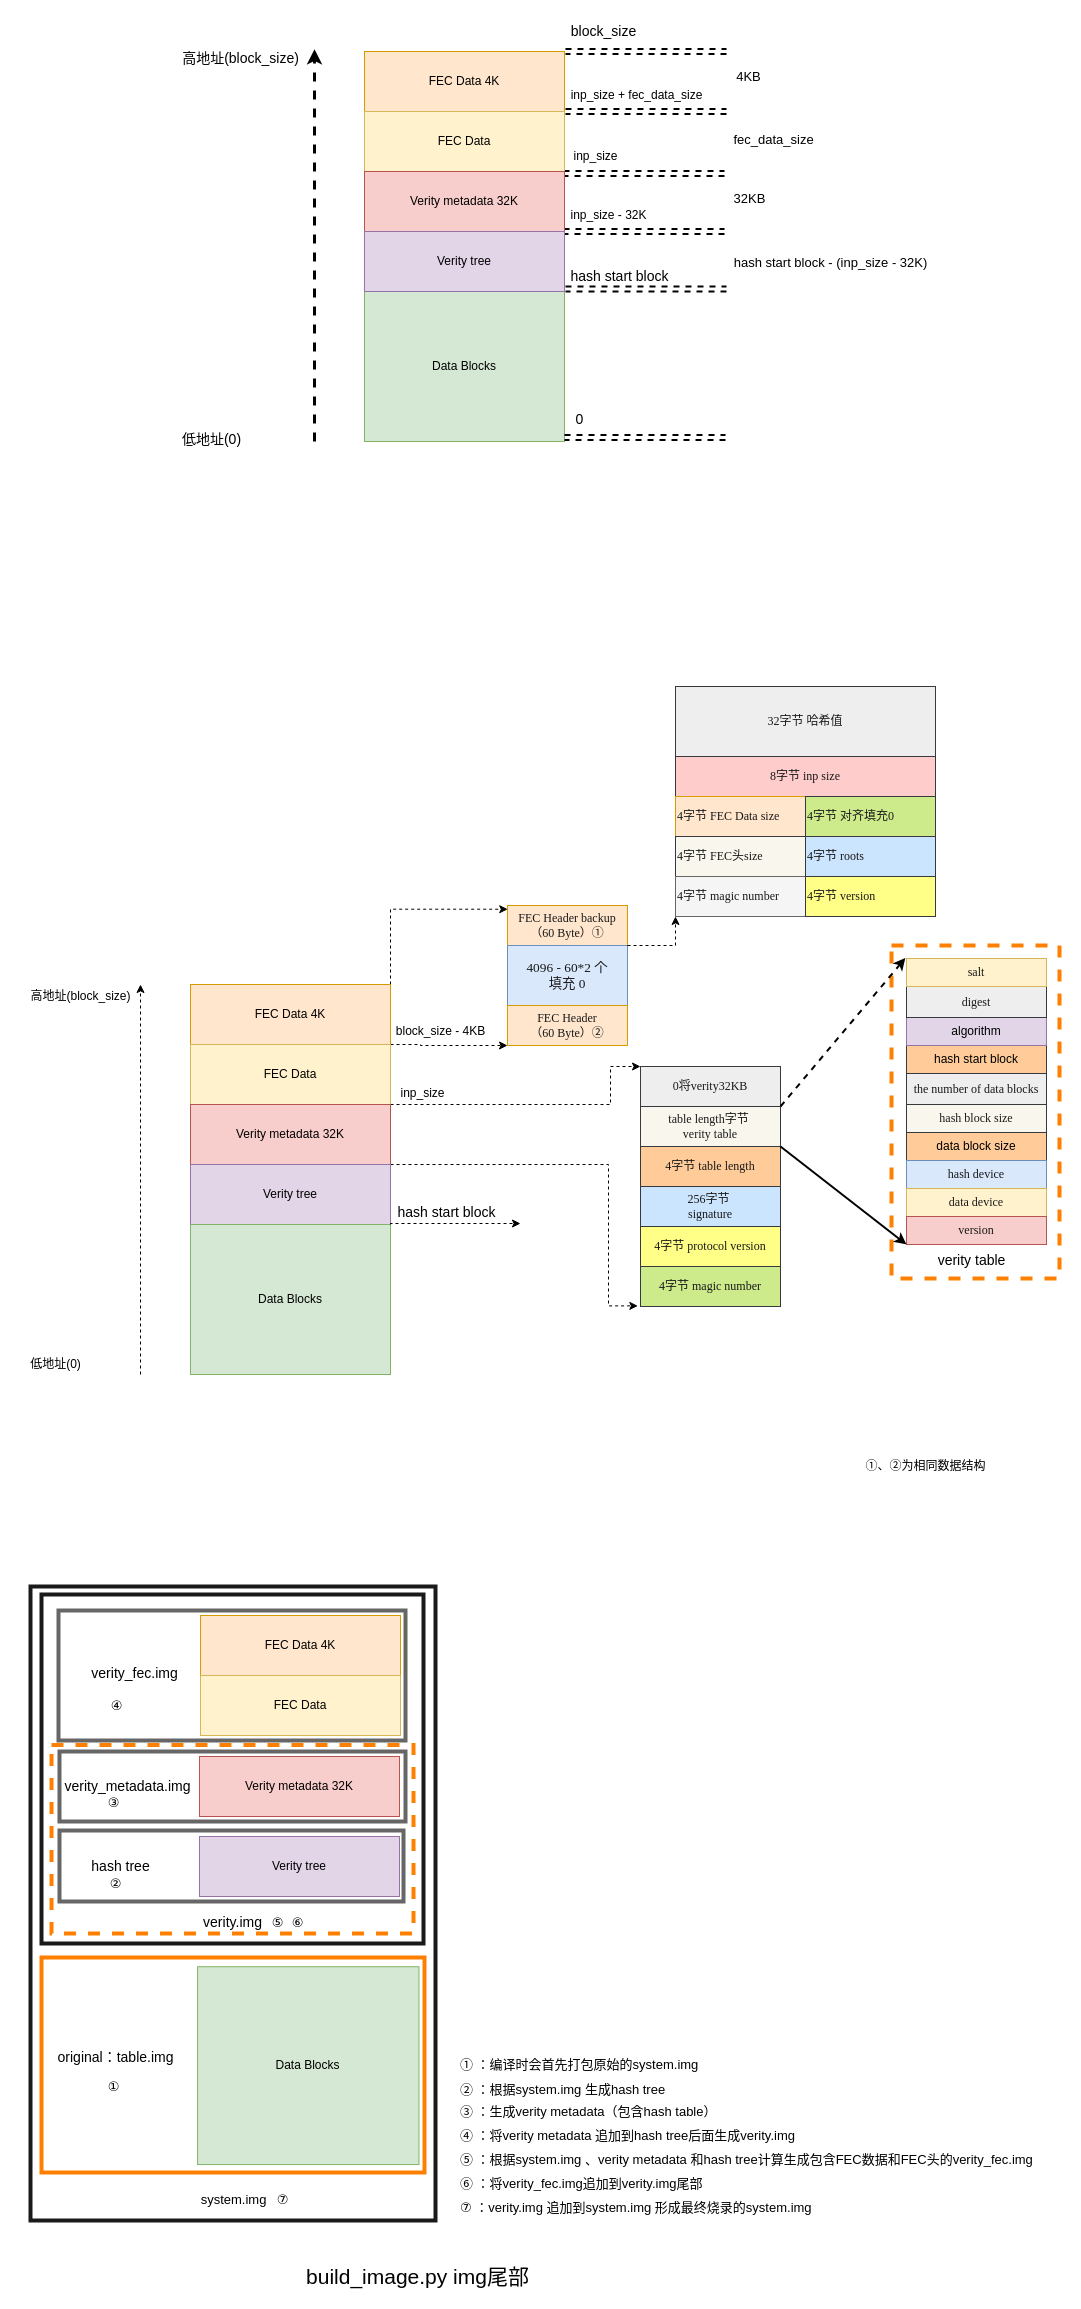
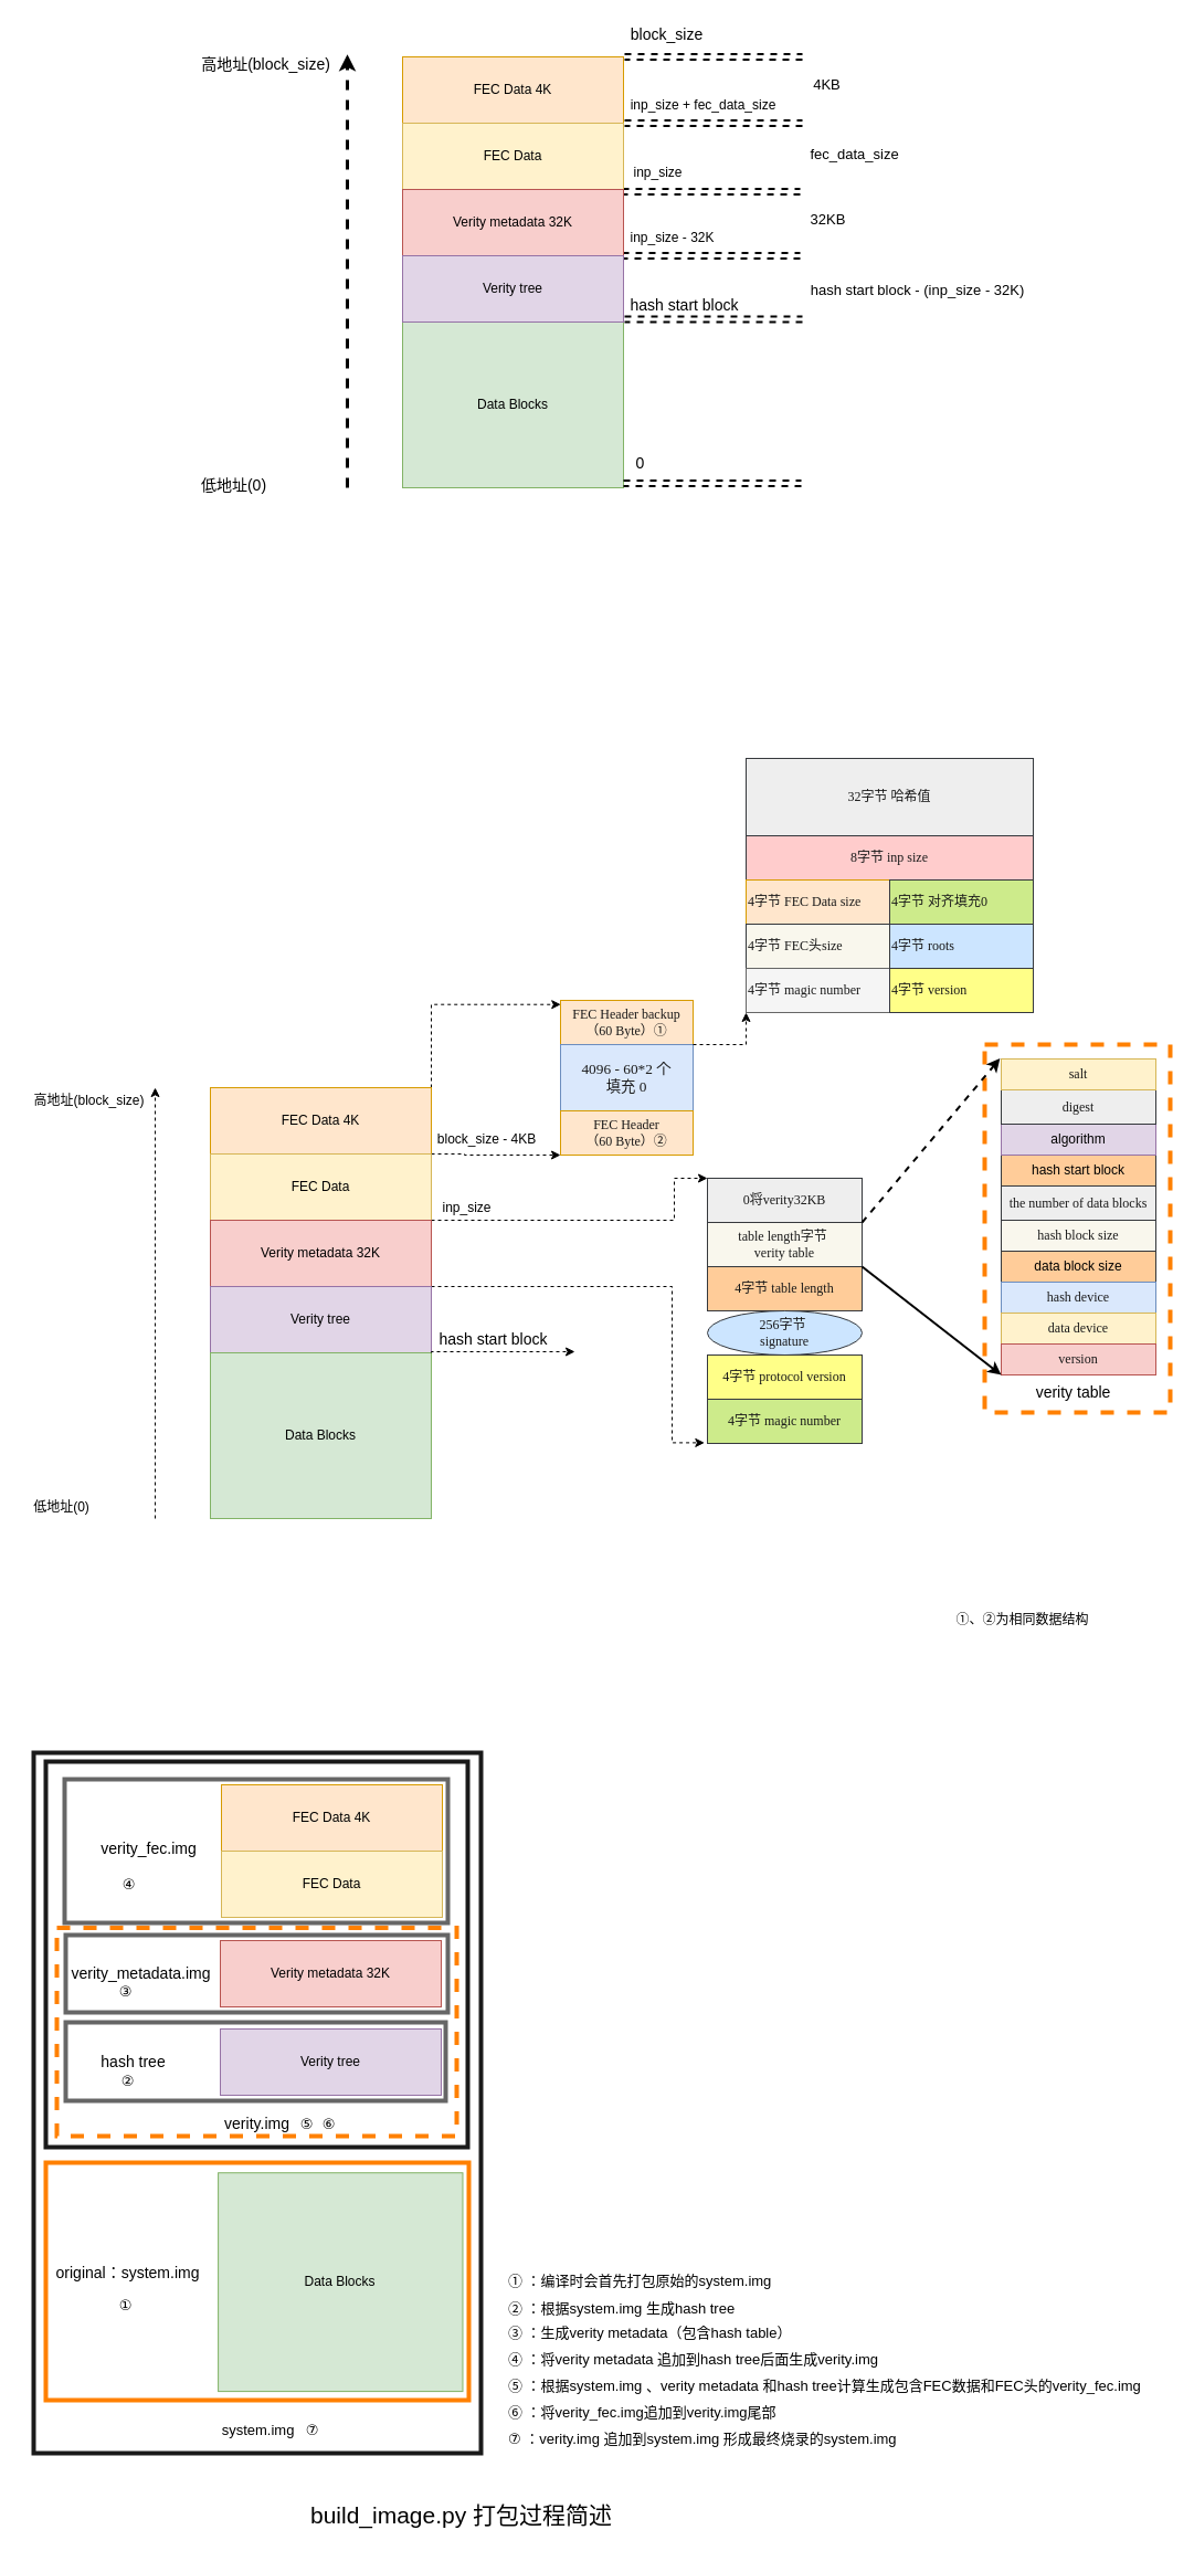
- <mxCell id="25" value="&lt;div&gt;&lt;font face=&quot;微软雅黑&quot; color=&quot;#191919&quot;&gt;256字节&amp;nbsp;&lt;/font&gt;&lt;/div&gt;&lt;div&gt;&lt;font face=&quot;微软雅黑&quot; color=&quot;#191919&quot;&gt;signature&lt;/font&gt;&lt;/div&gt;" style="rounded=0;whiteSpace=wrap;html=1;fillColor=#cce5ff;strokeColor=#36393d;" parent="21" vertex="1"><mxGeometry y="120" width="140" height="40" as="geometry" /></mxCell>
+ <mxCell id="25" value="&lt;div&gt;&lt;font face=&quot;微软雅黑&quot; color=&quot;#191919&quot;&gt;256字节&amp;nbsp;&lt;/font&gt;&lt;/div&gt;&lt;div&gt;&lt;font face=&quot;微软雅黑&quot; color=&quot;#191919&quot;&gt;signature&lt;/font&gt;&lt;/div&gt;" style="ellipse;whiteSpace=wrap;html=1;fillColor=#cce5ff;strokeColor=#36393d;" parent="21" vertex="1"><mxGeometry y="120" width="140" height="40" as="geometry" /></mxCell>
- <mxCell id="68" value="original：table.img" style="text;html=1;align=center;verticalAlign=middle;resizable=0;points=[];autosize=1;strokeColor=none;fillColor=none;fontSize=14;" parent="45" vertex="1"><mxGeometry x="15.428" y="460.693" width="140" height="21" as="geometry" /></mxCell>
+ <mxCell id="68" value="original：system.img" style="text;html=1;align=center;verticalAlign=middle;resizable=0;points=[];autosize=1;strokeColor=none;fillColor=none;fontSize=14;" parent="45" vertex="1"><mxGeometry x="15.428" y="460.693" width="140" height="21" as="geometry" /></mxCell>
- <mxCell id="83" value="&lt;font style=&quot;font-size: 21px;&quot;&gt;build_image.py img尾部&lt;/font&gt;" style="text;html=1;align=center;verticalAlign=middle;resizable=0;points=[];autosize=1;strokeColor=none;fillColor=none;fontSize=13;" parent="1" vertex="1"><mxGeometry x="275" y="2264" width="283" height="23" as="geometry" /></mxCell>
+ <mxCell id="83" value="&lt;font style=&quot;font-size: 21px;&quot;&gt;build_image.py 打包过程简述&lt;/font&gt;" style="text;html=1;align=center;verticalAlign=middle;resizable=0;points=[];autosize=1;strokeColor=none;fillColor=none;fontSize=13;" parent="1" vertex="1"><mxGeometry x="275" y="2264" width="283" height="23" as="geometry" /></mxCell>
